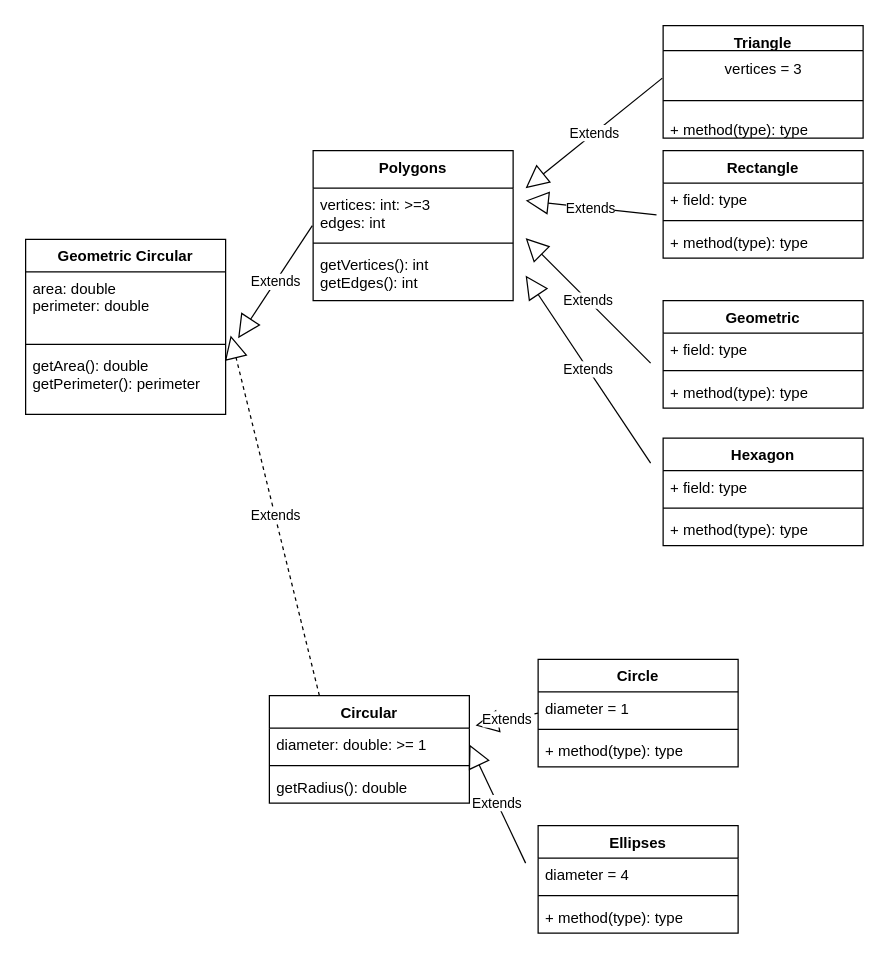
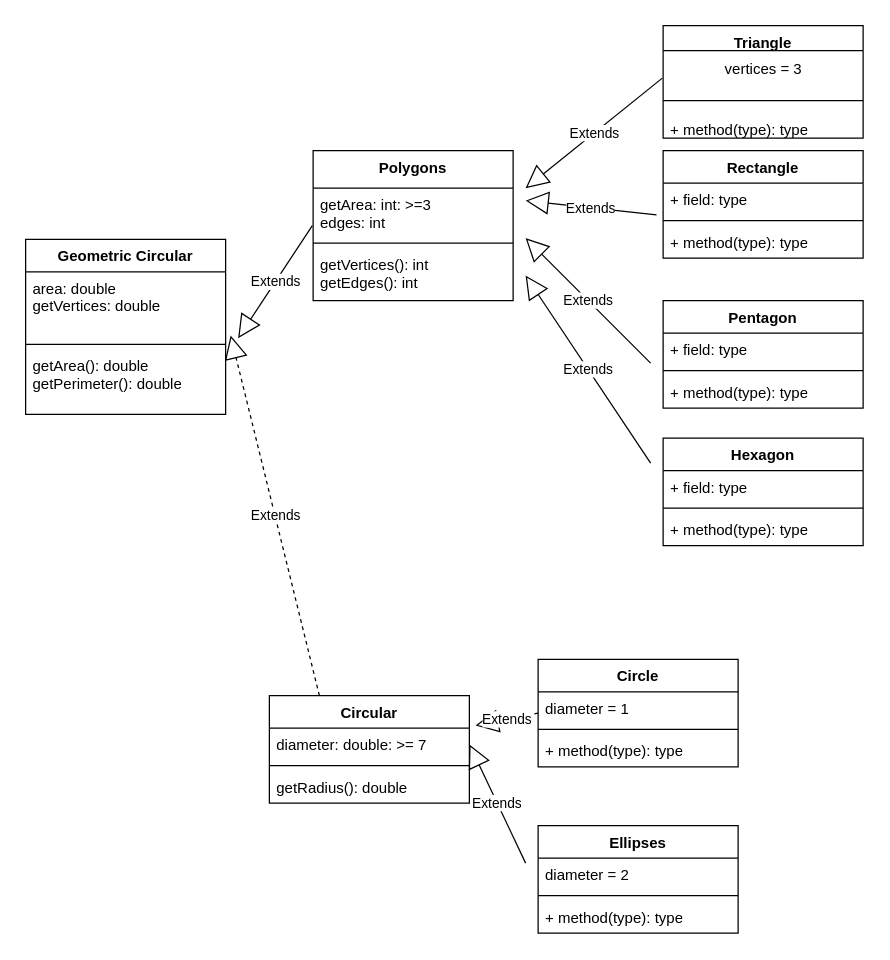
- <mxCell id="7" value="vertices: int: &amp;gt;=3&lt;br&gt;edges: int" style="text;strokeColor=none;fillColor=none;align=left;verticalAlign=top;spacingLeft=4;spacingRight=4;overflow=hidden;rotatable=0;points=[[0,0.5],[1,0.5]];portConstraint=eastwest;whiteSpace=wrap;html=1;" vertex="1" parent="6"><mxGeometry y="30" width="160" height="40" as="geometry" /></mxCell>
+ <mxCell id="7" value="getArea: int: &amp;gt;=3&lt;br&gt;edges: int" style="text;strokeColor=none;fillColor=none;align=left;verticalAlign=top;spacingLeft=4;spacingRight=4;overflow=hidden;rotatable=0;points=[[0,0.5],[1,0.5]];portConstraint=eastwest;whiteSpace=wrap;html=1;" vertex="1" parent="6"><mxGeometry y="30" width="160" height="40" as="geometry" /></mxCell>
- <mxCell id="3" value="area: double&lt;br&gt;perimeter: double" style="text;strokeColor=none;fillColor=none;align=left;verticalAlign=top;spacingLeft=4;spacingRight=4;overflow=hidden;rotatable=0;points=[[0,0.5],[1,0.5]];portConstraint=eastwest;whiteSpace=wrap;html=1;" vertex="1" parent="2"><mxGeometry y="26" width="160" height="54" as="geometry" /></mxCell>
+ <mxCell id="3" value="area: double&lt;br&gt;getVertices: double" style="text;strokeColor=none;fillColor=none;align=left;verticalAlign=top;spacingLeft=4;spacingRight=4;overflow=hidden;rotatable=0;points=[[0,0.5],[1,0.5]];portConstraint=eastwest;whiteSpace=wrap;html=1;" vertex="1" parent="2"><mxGeometry y="26" width="160" height="54" as="geometry" /></mxCell>
- <mxCell id="30" value="Geometric" style="swimlane;fontStyle=1;align=center;verticalAlign=top;childLayout=stackLayout;horizontal=1;startSize=26;horizontalStack=0;resizeParent=1;resizeParentMax=0;resizeLast=0;collapsible=1;marginBottom=0;whiteSpace=wrap;html=1;" vertex="1" parent="1"><mxGeometry x="530" y="240" width="160" height="86" as="geometry" /></mxCell>
+ <mxCell id="30" value="Pentagon" style="swimlane;fontStyle=1;align=center;verticalAlign=top;childLayout=stackLayout;horizontal=1;startSize=26;horizontalStack=0;resizeParent=1;resizeParentMax=0;resizeLast=0;collapsible=1;marginBottom=0;whiteSpace=wrap;html=1;" vertex="1" parent="1"><mxGeometry x="530" y="240" width="160" height="86" as="geometry" /></mxCell>
- <mxCell id="5" value="getArea(): double&lt;br&gt;getPerimeter(): perimeter" style="text;strokeColor=none;fillColor=none;align=left;verticalAlign=top;spacingLeft=4;spacingRight=4;overflow=hidden;rotatable=0;points=[[0,0.5],[1,0.5]];portConstraint=eastwest;whiteSpace=wrap;html=1;" vertex="1" parent="2"><mxGeometry y="88" width="160" height="52" as="geometry" /></mxCell>
+ <mxCell id="5" value="getArea(): double&lt;br&gt;getPerimeter(): double" style="text;strokeColor=none;fillColor=none;align=left;verticalAlign=top;spacingLeft=4;spacingRight=4;overflow=hidden;rotatable=0;points=[[0,0.5],[1,0.5]];portConstraint=eastwest;whiteSpace=wrap;html=1;" vertex="1" parent="2"><mxGeometry y="88" width="160" height="52" as="geometry" /></mxCell>
- <mxCell id="15" value="diameter: double: &amp;gt;= 1" style="text;strokeColor=none;fillColor=none;align=left;verticalAlign=top;spacingLeft=4;spacingRight=4;overflow=hidden;rotatable=0;points=[[0,0.5],[1,0.5]];portConstraint=eastwest;whiteSpace=wrap;html=1;" vertex="1" parent="14"><mxGeometry y="26" width="160" height="26" as="geometry" /></mxCell>
+ <mxCell id="15" value="diameter: double: &amp;gt;= 7" style="text;strokeColor=none;fillColor=none;align=left;verticalAlign=top;spacingLeft=4;spacingRight=4;overflow=hidden;rotatable=0;points=[[0,0.5],[1,0.5]];portConstraint=eastwest;whiteSpace=wrap;html=1;" vertex="1" parent="14"><mxGeometry y="26" width="160" height="26" as="geometry" /></mxCell>
- <mxCell id="27" value="diameter = 4" style="text;strokeColor=none;fillColor=none;align=left;verticalAlign=top;spacingLeft=4;spacingRight=4;overflow=hidden;rotatable=0;points=[[0,0.5],[1,0.5]];portConstraint=eastwest;whiteSpace=wrap;html=1;" vertex="1" parent="26"><mxGeometry y="26" width="160" height="26" as="geometry" /></mxCell>
+ <mxCell id="27" value="diameter = 2" style="text;strokeColor=none;fillColor=none;align=left;verticalAlign=top;spacingLeft=4;spacingRight=4;overflow=hidden;rotatable=0;points=[[0,0.5],[1,0.5]];portConstraint=eastwest;whiteSpace=wrap;html=1;" vertex="1" parent="26"><mxGeometry y="26" width="160" height="26" as="geometry" /></mxCell>
